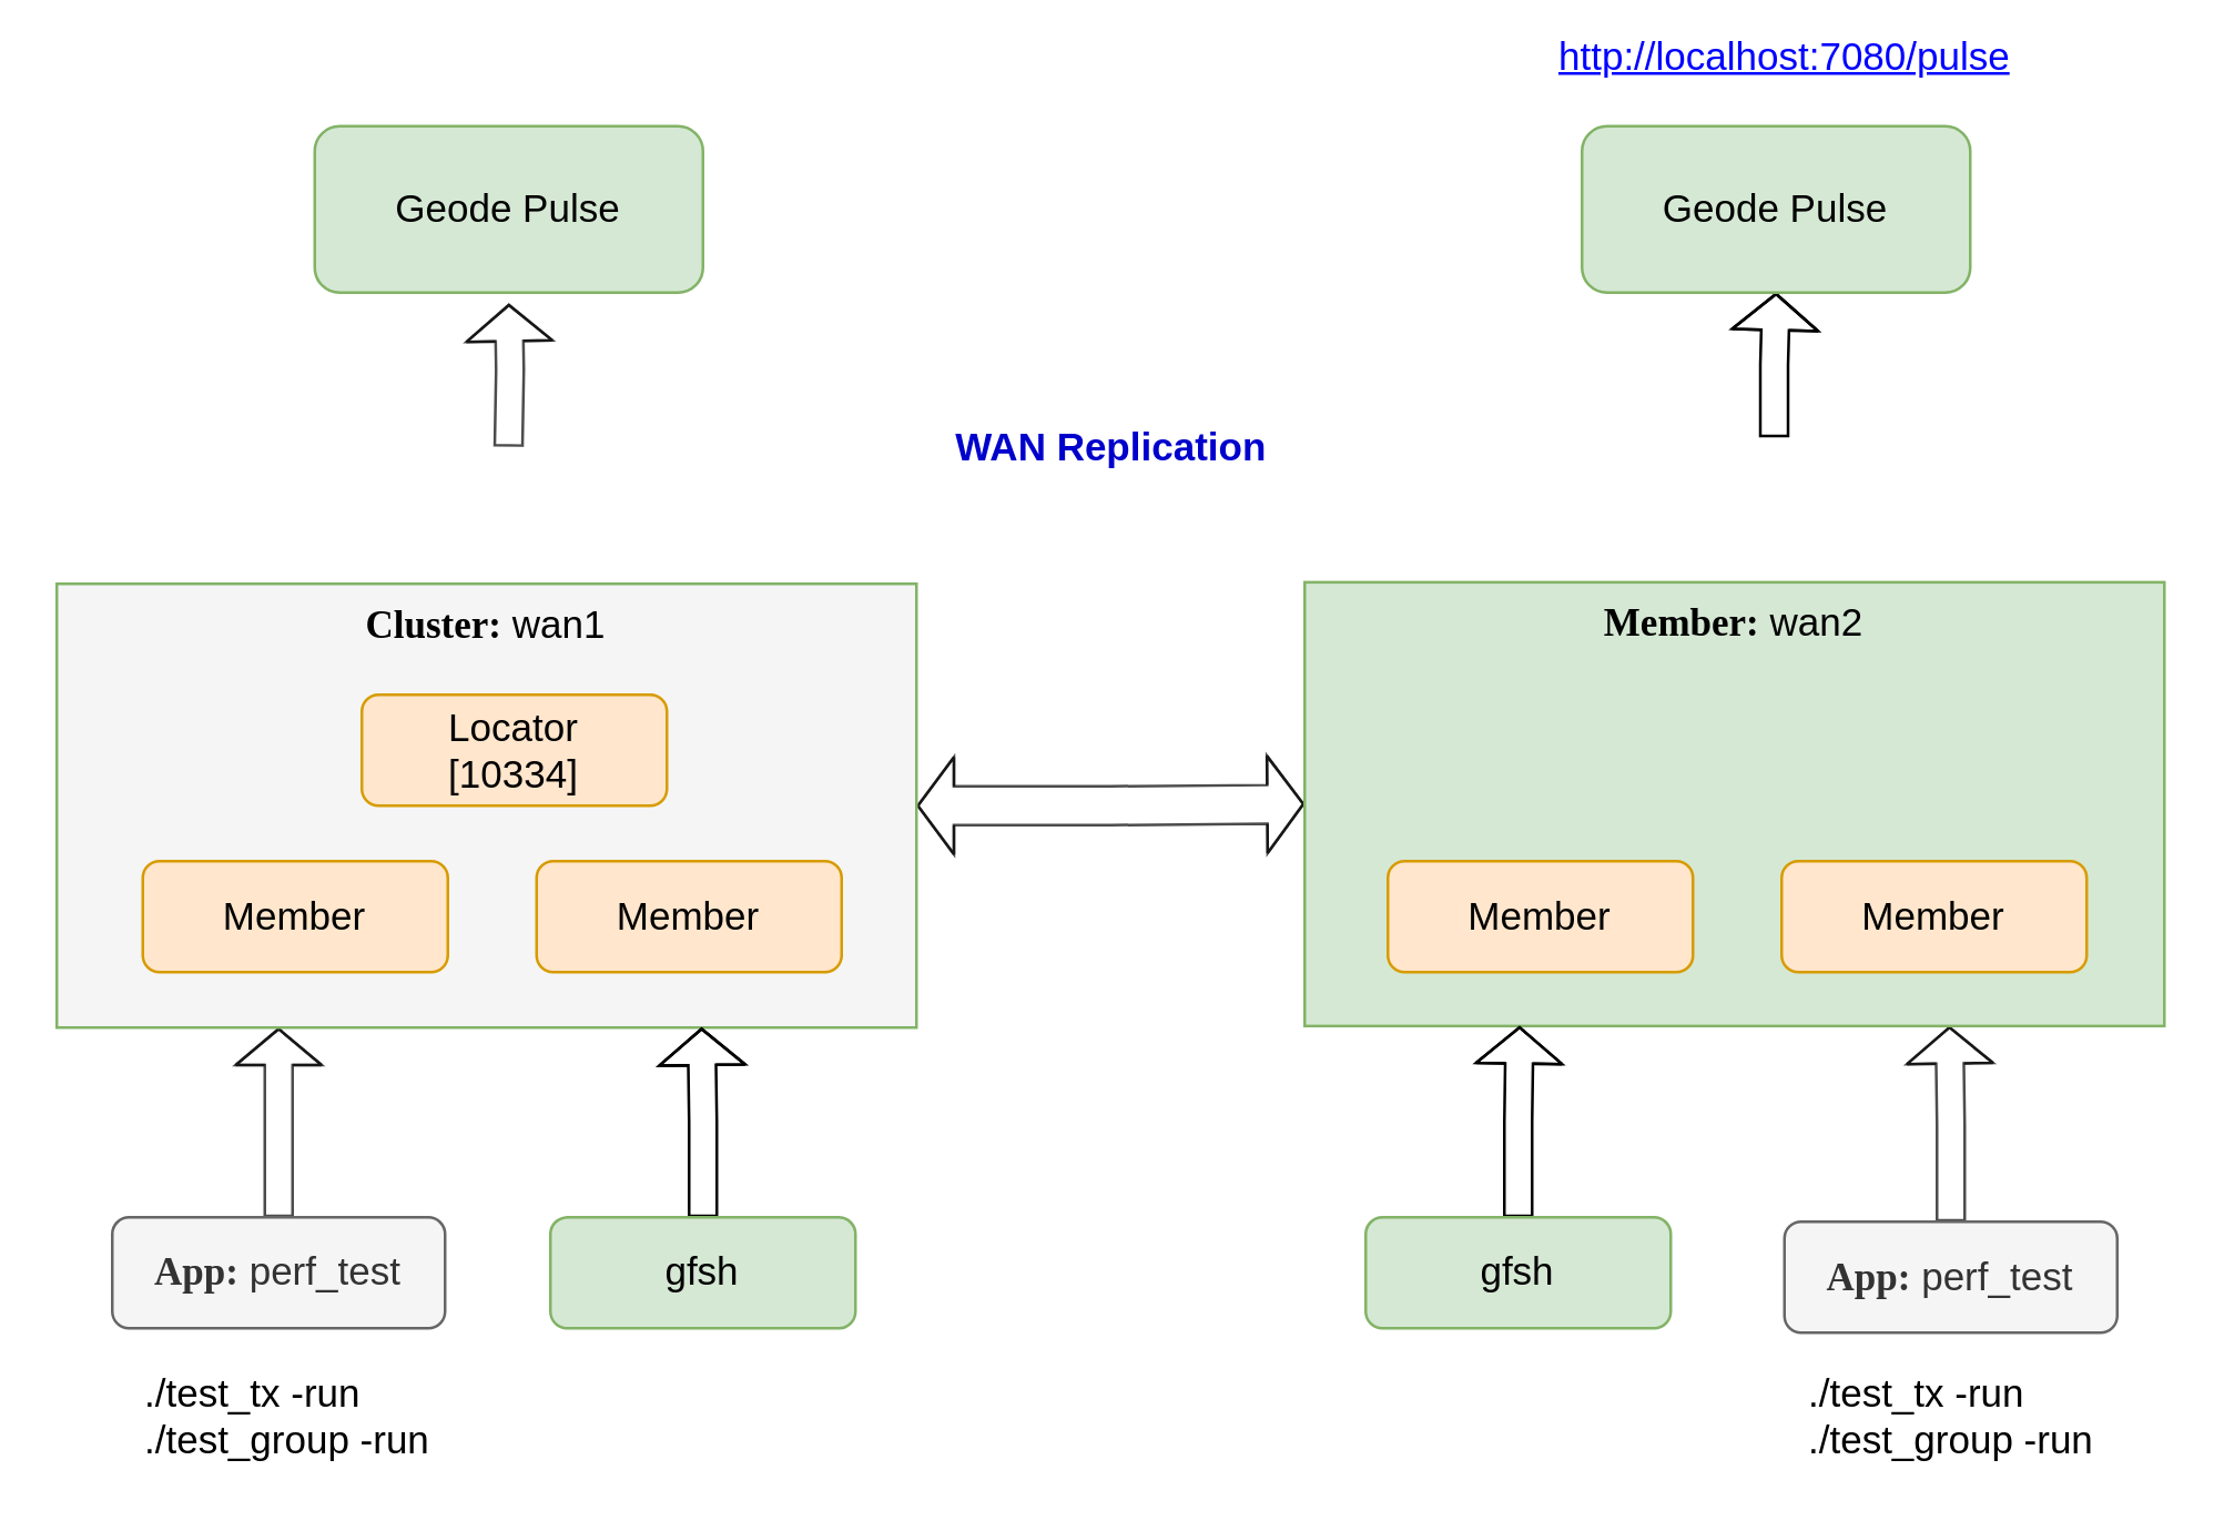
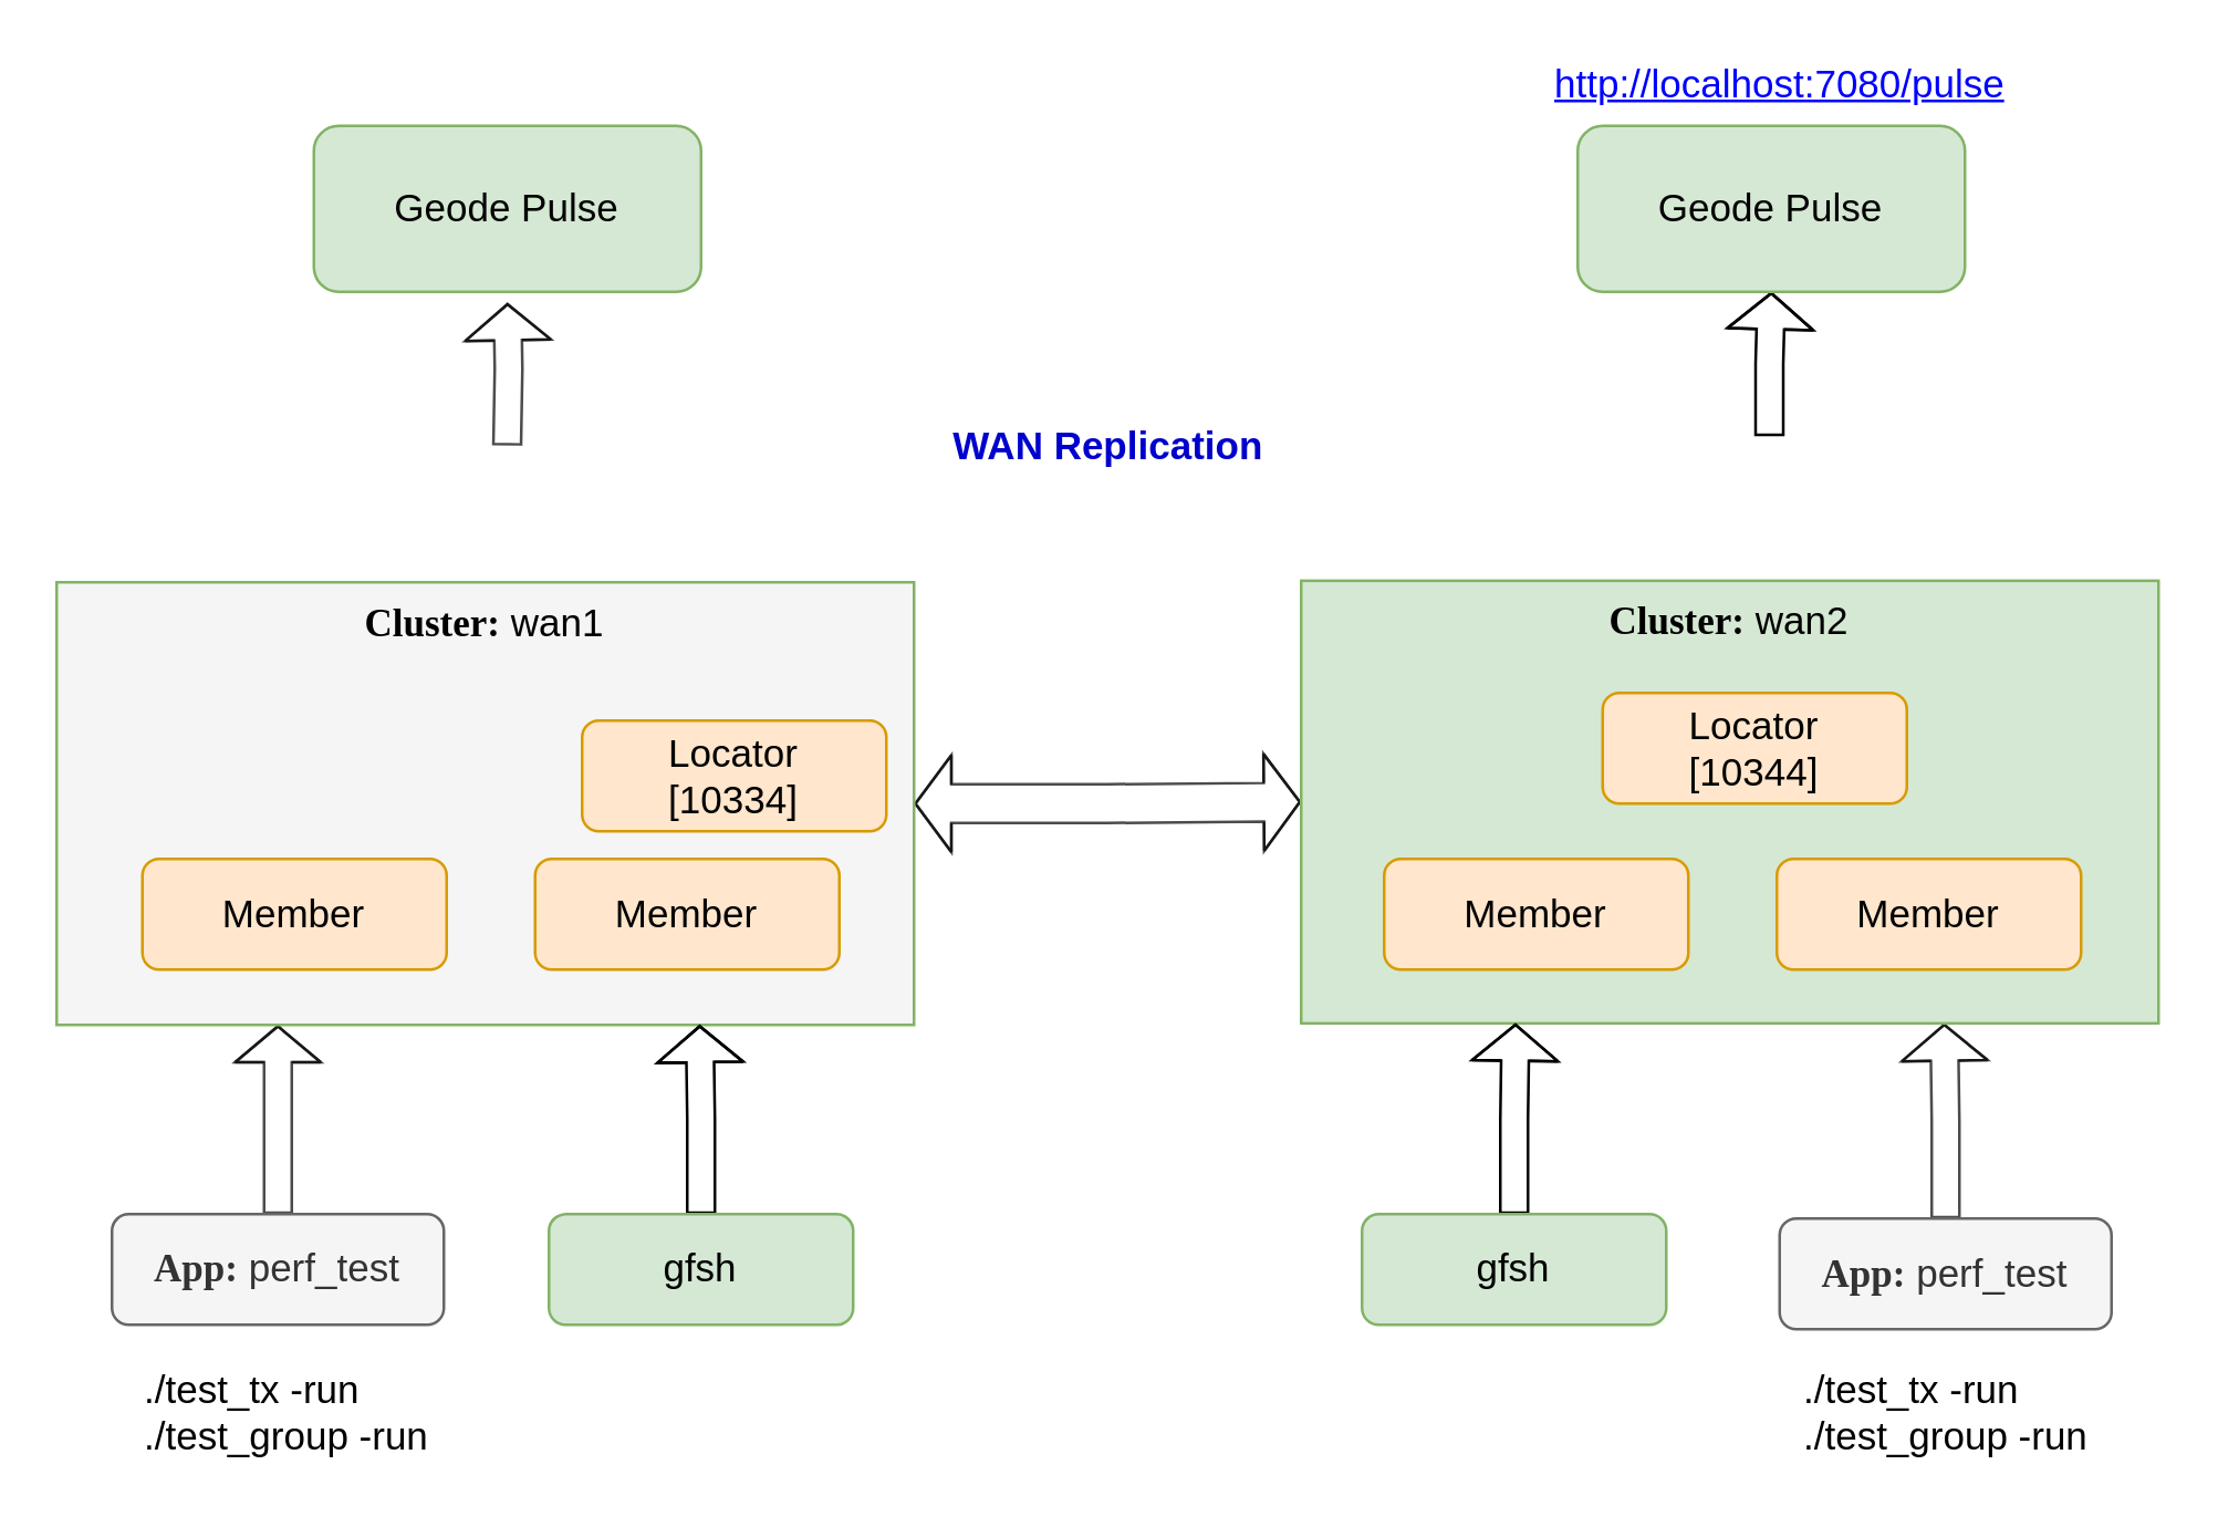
- <mxCell id="26" value="http://localhost:7080/pulse" style="text;html=1;resizable=0;autosize=1;align=left;verticalAlign=middle;points=[];fillColor=none;strokeColor=none;rounded=0;fontSize=14;fontStyle=4;fontColor=#0000FF;" vertex="1" parent="1"><mxGeometry x="560" y="10" width="180" height="20" as="geometry" /></mxCell>
+ <mxCell id="26" value="http://localhost:7080/pulse" style="text;html=1;resizable=0;autosize=1;align=left;verticalAlign=middle;points=[];fillColor=none;strokeColor=none;rounded=0;fontSize=14;fontStyle=4;fontColor=#0000FF;" vertex="1" parent="1"><mxGeometry x="560" y="20" width="180" height="20" as="geometry" /></mxCell>
- <mxCell id="22" value="&lt;font face=&quot;Comic Sans MS&quot; style=&quot;font-size: 14px;&quot;&gt;&lt;b style=&quot;font-size: 14px;&quot;&gt;Member:&lt;/b&gt;&lt;/font&gt; wan2" style="rounded=0;whiteSpace=wrap;html=1;align=center;verticalAlign=top;fillColor=#d5e8d4;strokeColor=#82b366;fontSize=14;" parent="21" vertex="1"><mxGeometry width="310" height="160" as="geometry" /></mxCell>
+ <mxCell id="22" value="&lt;font face=&quot;Comic Sans MS&quot; style=&quot;font-size: 14px;&quot;&gt;&lt;b style=&quot;font-size: 14px;&quot;&gt;Cluster:&lt;/b&gt;&lt;/font&gt; wan2" style="rounded=0;whiteSpace=wrap;html=1;align=center;verticalAlign=top;fillColor=#d5e8d4;strokeColor=#82b366;fontSize=14;" parent="21" vertex="1"><mxGeometry width="310" height="160" as="geometry" /></mxCell>
- <mxCell id="18" value="Locator&lt;br&gt;[10334]" style="rounded=1;whiteSpace=wrap;html=1;fontFamily=Helvetica;fillColor=#ffe6cc;strokeColor=#d79b00;fontSize=14;" parent="16" vertex="1"><mxGeometry x="110" y="40" width="110" height="40" as="geometry" /></mxCell>
+ <mxCell id="18" value="Locator&lt;br&gt;[10334]" style="rounded=1;whiteSpace=wrap;html=1;fontFamily=Helvetica;fillColor=#ffe6cc;strokeColor=#d79b00;fontSize=14;" parent="16" vertex="1"><mxGeometry x="190" y="50" width="110" height="40" as="geometry" /></mxCell>
+ <mxCell id="23" value="Locator&lt;br&gt;[10344]" style="rounded=1;whiteSpace=wrap;html=1;fontFamily=Helvetica;fillColor=#ffe6cc;strokeColor=#d79b00;fontSize=14;" vertex="1" parent="21"><mxGeometry x="109" y="40.56" width="110" height="40" as="geometry" /></mxCell>
